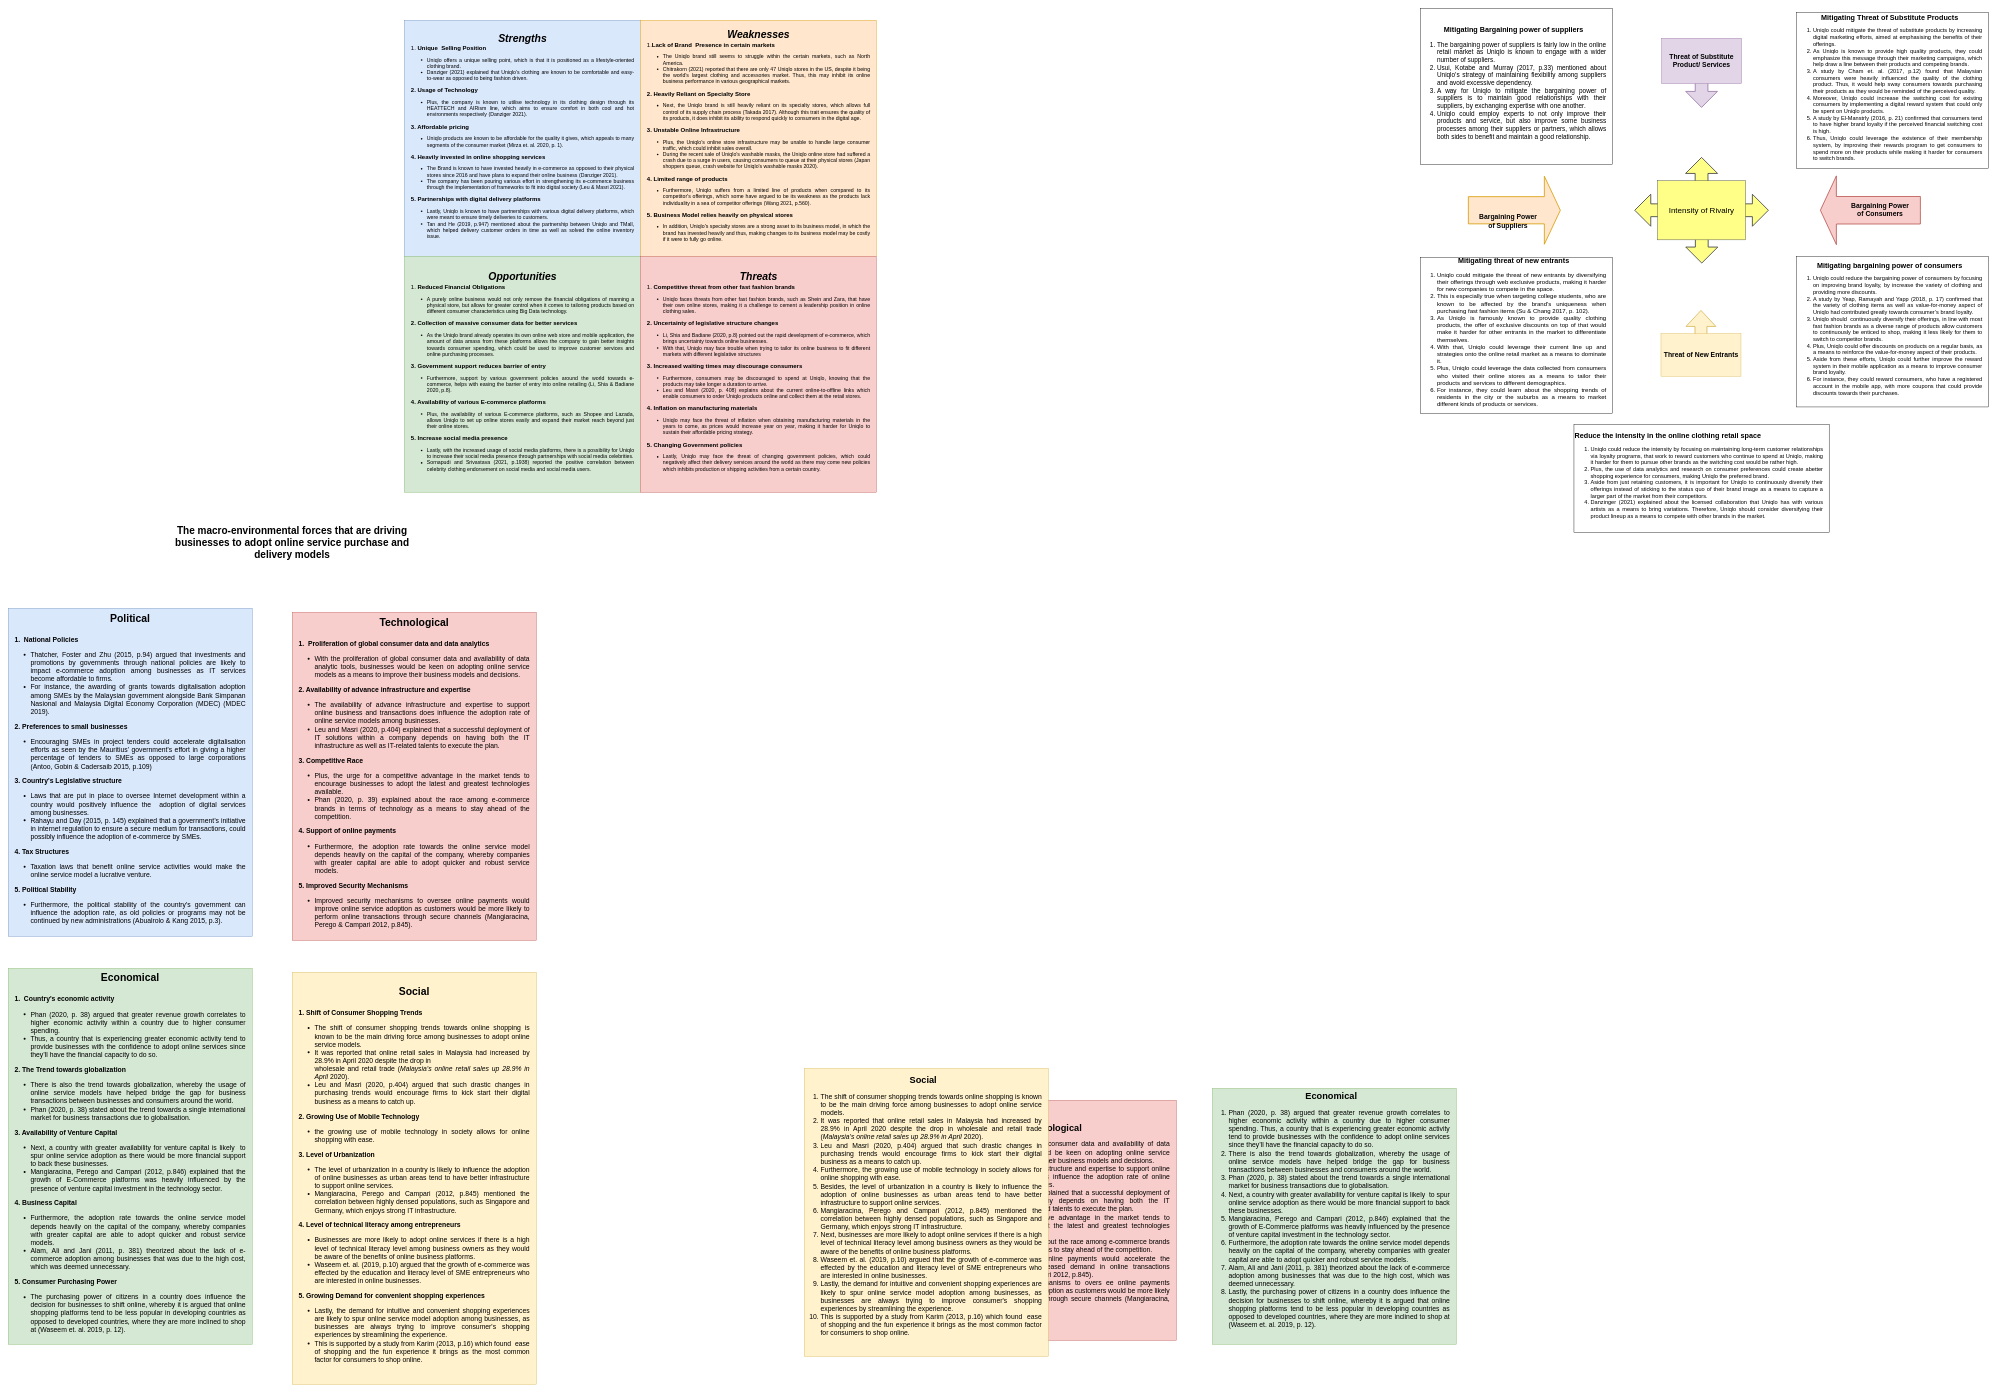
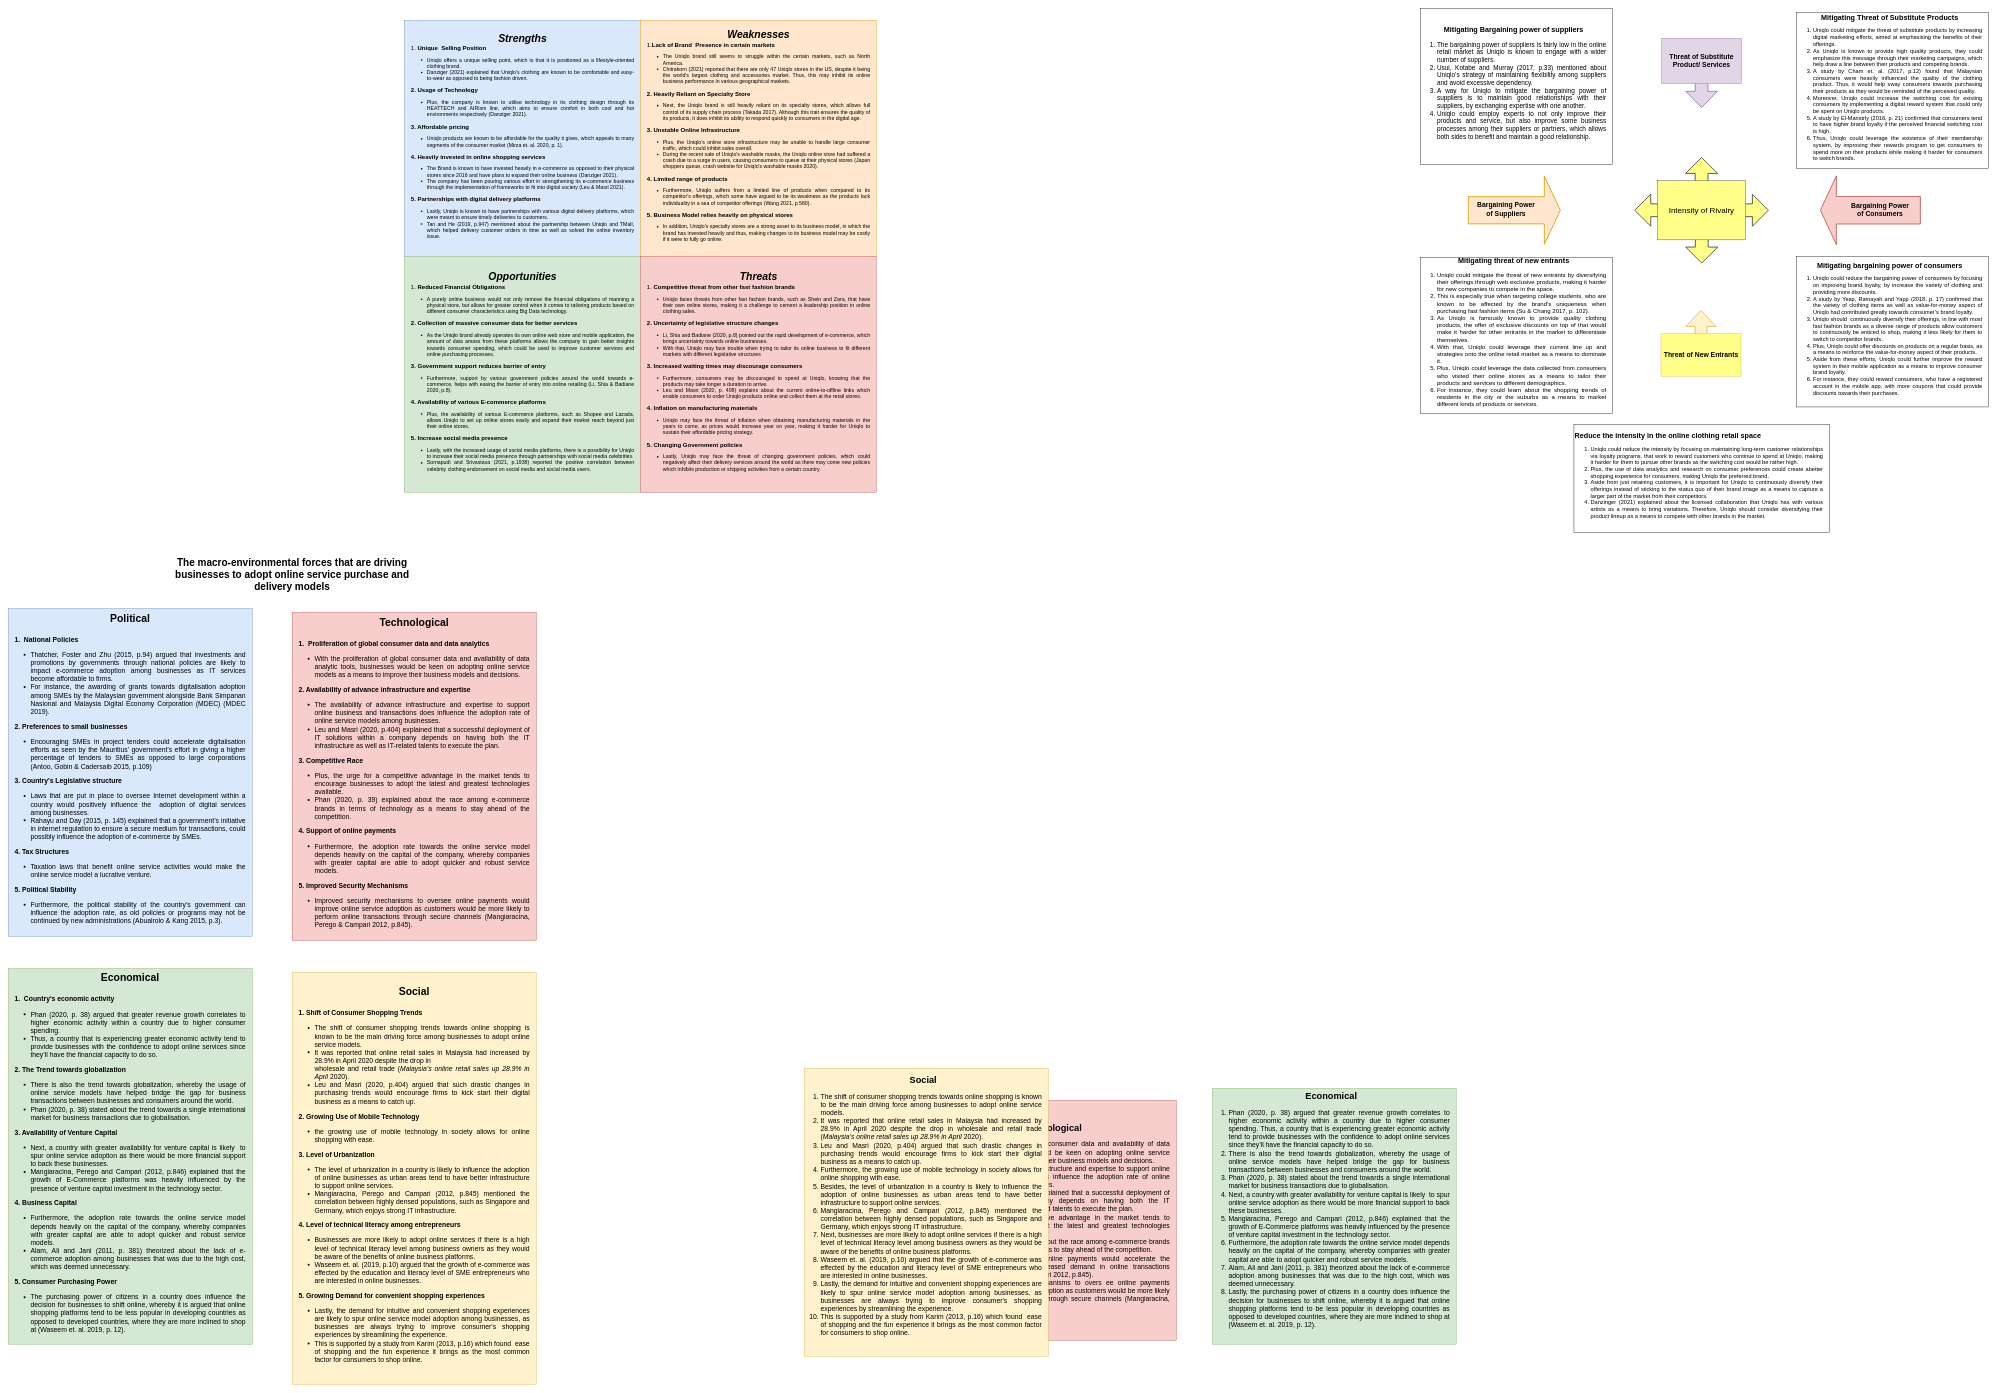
- <mxCell id="25" value="&lt;b&gt;&lt;font style=&quot;font-size: 17px&quot;&gt;Bargaining Power of Suppliers&lt;/font&gt;&lt;/b&gt;" style="text;html=1;strokeColor=none;fillColor=none;align=center;verticalAlign=middle;whiteSpace=wrap;rounded=0;" parent="23" vertex="1"><mxGeometry x="24.17" y="99.55" width="150.83" height="27.14" as="geometry" /></mxCell>
+ <mxCell id="25" value="&lt;b&gt;&lt;font style=&quot;font-size: 17px&quot;&gt;Bargaining Power of Suppliers&lt;/font&gt;&lt;/b&gt;" style="text;html=1;strokeColor=none;fillColor=none;align=center;verticalAlign=middle;whiteSpace=wrap;rounded=0;" parent="23" vertex="1"><mxGeometry x="19.17" y="69.55" width="150.83" height="27.14" as="geometry" /></mxCell>
- <mxCell id="16" value="&lt;b&gt;&lt;font style=&quot;font-size: 17px&quot;&gt;Threat of New Entrants&lt;/font&gt;&lt;/b&gt;" style="rounded=0;whiteSpace=wrap;html=1;rotation=0;fillColor=#fff2cc;strokeColor=#d6b656;" parent="14" vertex="1"><mxGeometry y="53.333" width="200" height="106.667" as="geometry" /></mxCell>
+ <mxCell id="16" value="&lt;b&gt;&lt;font style=&quot;font-size: 17px&quot;&gt;Threat of New Entrants&lt;/font&gt;&lt;/b&gt;" style="rounded=0;whiteSpace=wrap;html=1;rotation=0;fillColor=#ffff88;strokeColor=#d6b656;" parent="14" vertex="1"><mxGeometry y="53.333" width="200" height="106.667" as="geometry" /></mxCell>
- <mxCell id="2" value="&lt;font style=&quot;font-size: 25px&quot;&gt;&lt;b&gt;&lt;font style=&quot;font-size: 25px&quot;&gt;The macro-environmental forces that are driving businesses to adopt online service purchase and delivery models&lt;/font&gt;&lt;/b&gt;&lt;/font&gt;" style="text;html=1;strokeColor=none;fillColor=none;align=center;verticalAlign=middle;whiteSpace=wrap;rounded=0;" parent="1" vertex="1"><mxGeometry x="420" y="1280" width="620" height="150" as="geometry" /></mxCell>
+ <mxCell id="2" value="&lt;font style=&quot;font-size: 25px&quot;&gt;&lt;b&gt;&lt;font style=&quot;font-size: 25px&quot;&gt;The macro-environmental forces that are driving businesses to adopt online service purchase and delivery models&lt;/font&gt;&lt;/b&gt;&lt;/font&gt;" style="text;html=1;strokeColor=none;fillColor=none;align=center;verticalAlign=middle;whiteSpace=wrap;rounded=0;" parent="1" vertex="1"><mxGeometry x="420" y="1360" width="620" height="150" as="geometry" /></mxCell>
